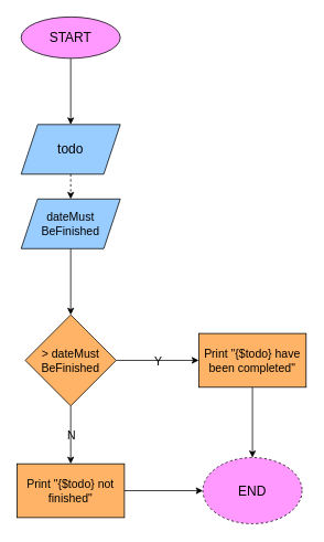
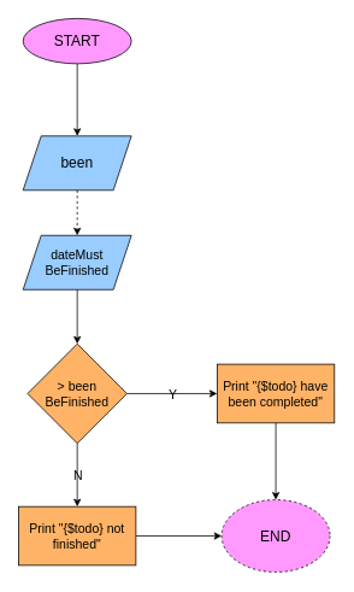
- <mxCell id="3" value="&lt;font style=&quot;font-size: 16px&quot; color=&quot;#000000&quot;&gt;todo&lt;/font&gt;" style="shape=parallelogram;perimeter=parallelogramPerimeter;whiteSpace=wrap;html=1;fixedSize=1;strokeColor=#000000;fillColor=#99CCFF;" vertex="1" parent="1"><mxGeometry x="25" y="150" width="120" height="60" as="geometry" /></mxCell>
+ <mxCell id="3" value="&lt;font style=&quot;font-size: 16px&quot; color=&quot;#000000&quot;&gt;been&lt;/font&gt;" style="shape=parallelogram;perimeter=parallelogramPerimeter;whiteSpace=wrap;html=1;fixedSize=1;strokeColor=#000000;fillColor=#99CCFF;" vertex="1" parent="1"><mxGeometry x="25" y="150" width="120" height="60" as="geometry" /></mxCell>
- <mxCell id="4" value="&lt;font style=&quot;font-size: 14px&quot; color=&quot;#000000&quot;&gt;dateMust&lt;br&gt;BeFinished&lt;/font&gt;" style="shape=parallelogram;perimeter=parallelogramPerimeter;whiteSpace=wrap;html=1;fixedSize=1;strokeColor=#000000;fillColor=#99CCFF;" vertex="1" parent="1"><mxGeometry x="25" y="240" width="120" height="60" as="geometry" /></mxCell>
+ <mxCell id="4" value="&lt;font style=&quot;font-size: 14px&quot; color=&quot;#000000&quot;&gt;dateMust&lt;br&gt;BeFinished&lt;/font&gt;" style="shape=parallelogram;perimeter=parallelogramPerimeter;whiteSpace=wrap;html=1;fixedSize=1;strokeColor=#000000;fillColor=#99CCFF;" vertex="1" parent="1"><mxGeometry x="25" y="260" width="120" height="60" as="geometry" /></mxCell>
- <mxCell id="8" value="&amp;gt; dateMust&lt;br&gt;BeFinished" style="rhombus;whiteSpace=wrap;html=1;labelBackgroundColor=none;fontFamily=Helvetica;fontSize=14;fontColor=#000000;strokeColor=#000000;fillColor=#FFB366;" vertex="1" parent="1"><mxGeometry x="30" y="380" width="110" height="110" as="geometry" /></mxCell>
+ <mxCell id="8" value="&amp;gt; been&lt;br&gt;BeFinished" style="rhombus;whiteSpace=wrap;html=1;labelBackgroundColor=none;fontFamily=Helvetica;fontSize=14;fontColor=#000000;strokeColor=#000000;fillColor=#FFB366;" vertex="1" parent="1"><mxGeometry x="30" y="380" width="110" height="110" as="geometry" /></mxCell>
